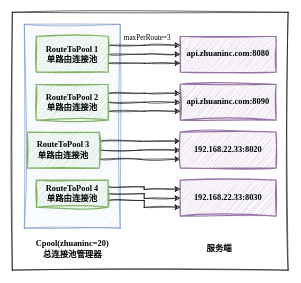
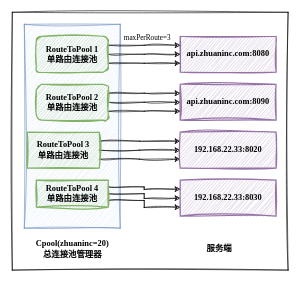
- <mxCell id="7" value="&lt;span style=&quot;text-wrap-mode: nowrap;&quot;&gt;&lt;b&gt;&lt;font style=&quot;font-size: 14px;&quot;&gt;RouteToPool 1&lt;/font&gt;&lt;/b&gt;&lt;/span&gt;&lt;div&gt;&lt;span style=&quot;font-size: 14px; text-wrap-mode: nowrap;&quot;&gt;&lt;b&gt;单路由连接池&lt;/b&gt;&lt;/span&gt;&lt;/div&gt;" style="rounded=0;whiteSpace=wrap;html=1;sketch=1;hachureGap=4;jiggle=2;curveFitting=1;fontFamily=Architects Daughter;fontSource=https%3A%2F%2Ffonts.googleapis.com%2Fcss%3Ffamily%3DArchitects%2BDaughter;strokeWidth=2;shadow=0;textShadow=0;fillStyle=auto;glass=0;fillColor=#d5e8d4;strokeColor=#82b366;" vertex="1" parent="1"><mxGeometry x="60" y="60" width="120" height="60" as="geometry" /></mxCell>
+ <mxCell id="7" value="&lt;span style=&quot;text-wrap-mode: nowrap;&quot;&gt;&lt;b&gt;&lt;font style=&quot;font-size: 14px;&quot;&gt;RouteToPool 1&lt;/font&gt;&lt;/b&gt;&lt;/span&gt;&lt;div&gt;&lt;span style=&quot;font-size: 14px; text-wrap-mode: nowrap;&quot;&gt;&lt;b&gt;单路由连接池&lt;/b&gt;&lt;/span&gt;&lt;/div&gt;" style="whiteSpace=wrap;html=1;sketch=1;hachureGap=4;jiggle=2;curveFitting=1;fontFamily=Architects Daughter;fontSource=https%3A%2F%2Ffonts.googleapis.com%2Fcss%3Ffamily%3DArchitects%2BDaughter;strokeWidth=2;shadow=0;textShadow=0;fillStyle=auto;glass=0;fillColor=#d5e8d4;strokeColor=#82b366;rounded=1;" vertex="1" parent="1"><mxGeometry x="60" y="60" width="120" height="60" as="geometry" /></mxCell>
- <mxCell id="12" value="&lt;span style=&quot;text-wrap-mode: nowrap;&quot;&gt;&lt;b&gt;&lt;font style=&quot;font-size: 14px;&quot;&gt;RouteToPool 2&lt;br&gt;&lt;/font&gt;&lt;/b&gt;&lt;/span&gt;&lt;div&gt;&lt;b style=&quot;background-color: initial; text-wrap-mode: nowrap; font-size: 14px;&quot;&gt;单&lt;/b&gt;&lt;b style=&quot;font-size: 14px; text-wrap-mode: nowrap;&quot;&gt;路由连接池&lt;/b&gt;&lt;span style=&quot;text-wrap-mode: nowrap;&quot;&gt;&lt;b&gt;&lt;font style=&quot;font-size: 14px;&quot;&gt;&lt;/font&gt;&lt;/b&gt;&lt;/span&gt;&lt;/div&gt;" style="rounded=0;whiteSpace=wrap;html=1;sketch=1;hachureGap=4;jiggle=2;curveFitting=1;fontFamily=Architects Daughter;fontSource=https%3A%2F%2Ffonts.googleapis.com%2Fcss%3Ffamily%3DArchitects%2BDaughter;strokeWidth=2;shadow=0;textShadow=0;fillStyle=auto;glass=0;fillColor=#d5e8d4;strokeColor=#82b366;" vertex="1" parent="1"><mxGeometry x="60" y="140" width="120" height="60" as="geometry" /></mxCell>
+ <mxCell id="12" value="&lt;span style=&quot;text-wrap-mode: nowrap;&quot;&gt;&lt;b&gt;&lt;font style=&quot;font-size: 14px;&quot;&gt;RouteToPool 2&lt;br&gt;&lt;/font&gt;&lt;/b&gt;&lt;/span&gt;&lt;div&gt;&lt;b style=&quot;background-color: initial; text-wrap-mode: nowrap; font-size: 14px;&quot;&gt;单&lt;/b&gt;&lt;b style=&quot;font-size: 14px; text-wrap-mode: nowrap;&quot;&gt;路由连接池&lt;/b&gt;&lt;span style=&quot;text-wrap-mode: nowrap;&quot;&gt;&lt;b&gt;&lt;font style=&quot;font-size: 14px;&quot;&gt;&lt;/font&gt;&lt;/b&gt;&lt;/span&gt;&lt;/div&gt;" style="whiteSpace=wrap;html=1;sketch=1;hachureGap=4;jiggle=2;curveFitting=1;fontFamily=Architects Daughter;fontSource=https%3A%2F%2Ffonts.googleapis.com%2Fcss%3Ffamily%3DArchitects%2BDaughter;strokeWidth=2;shadow=0;textShadow=0;fillStyle=auto;glass=0;fillColor=#d5e8d4;strokeColor=#82b366;rounded=1;" vertex="1" parent="1"><mxGeometry x="60" y="140" width="120" height="60" as="geometry" /></mxCell>
